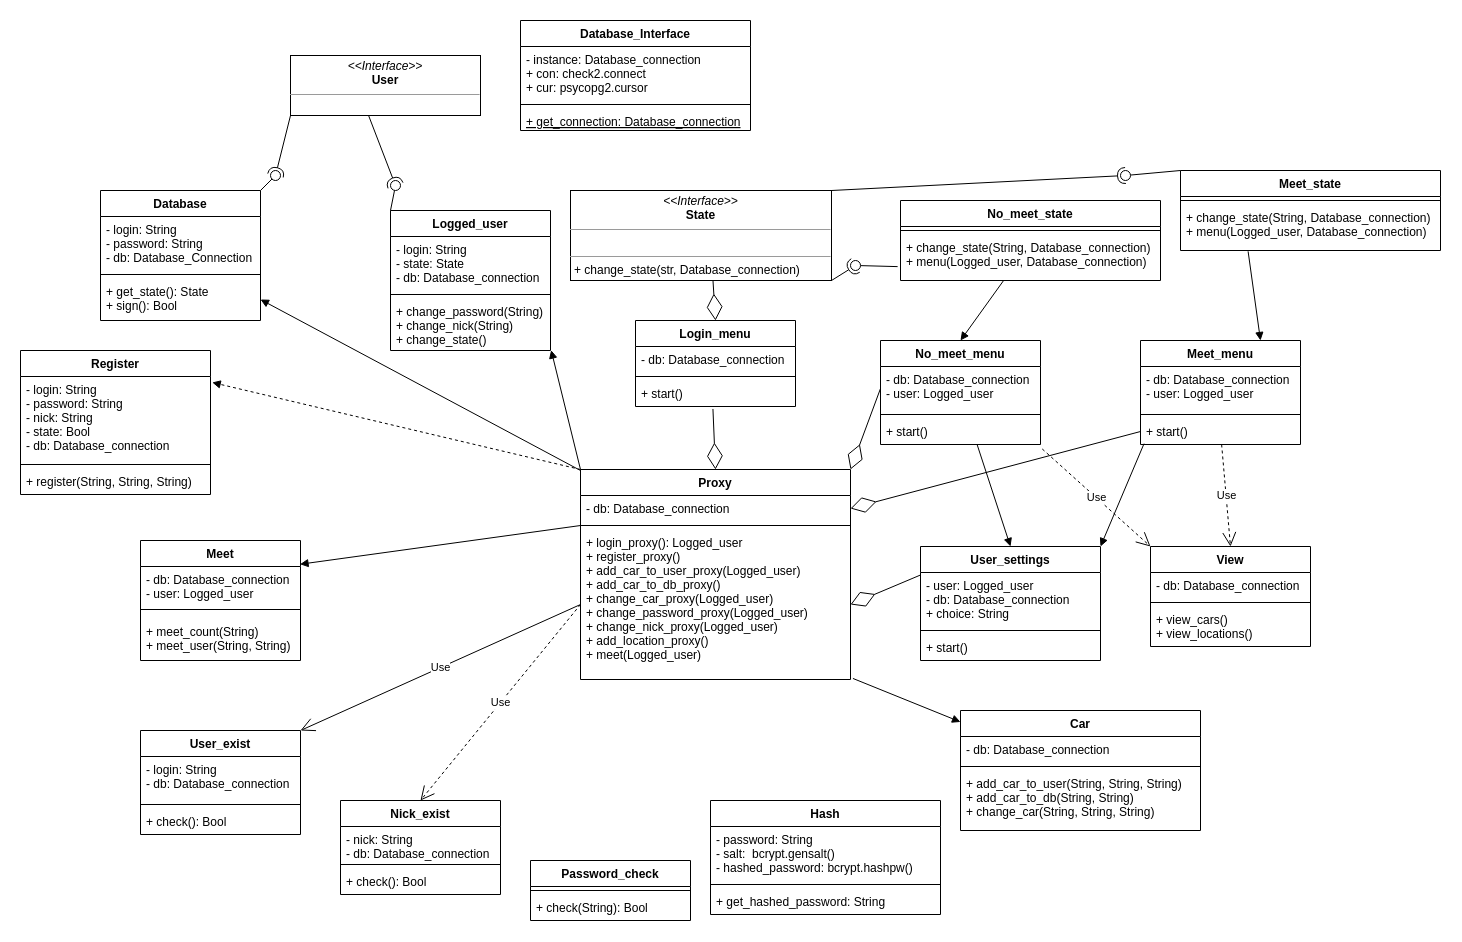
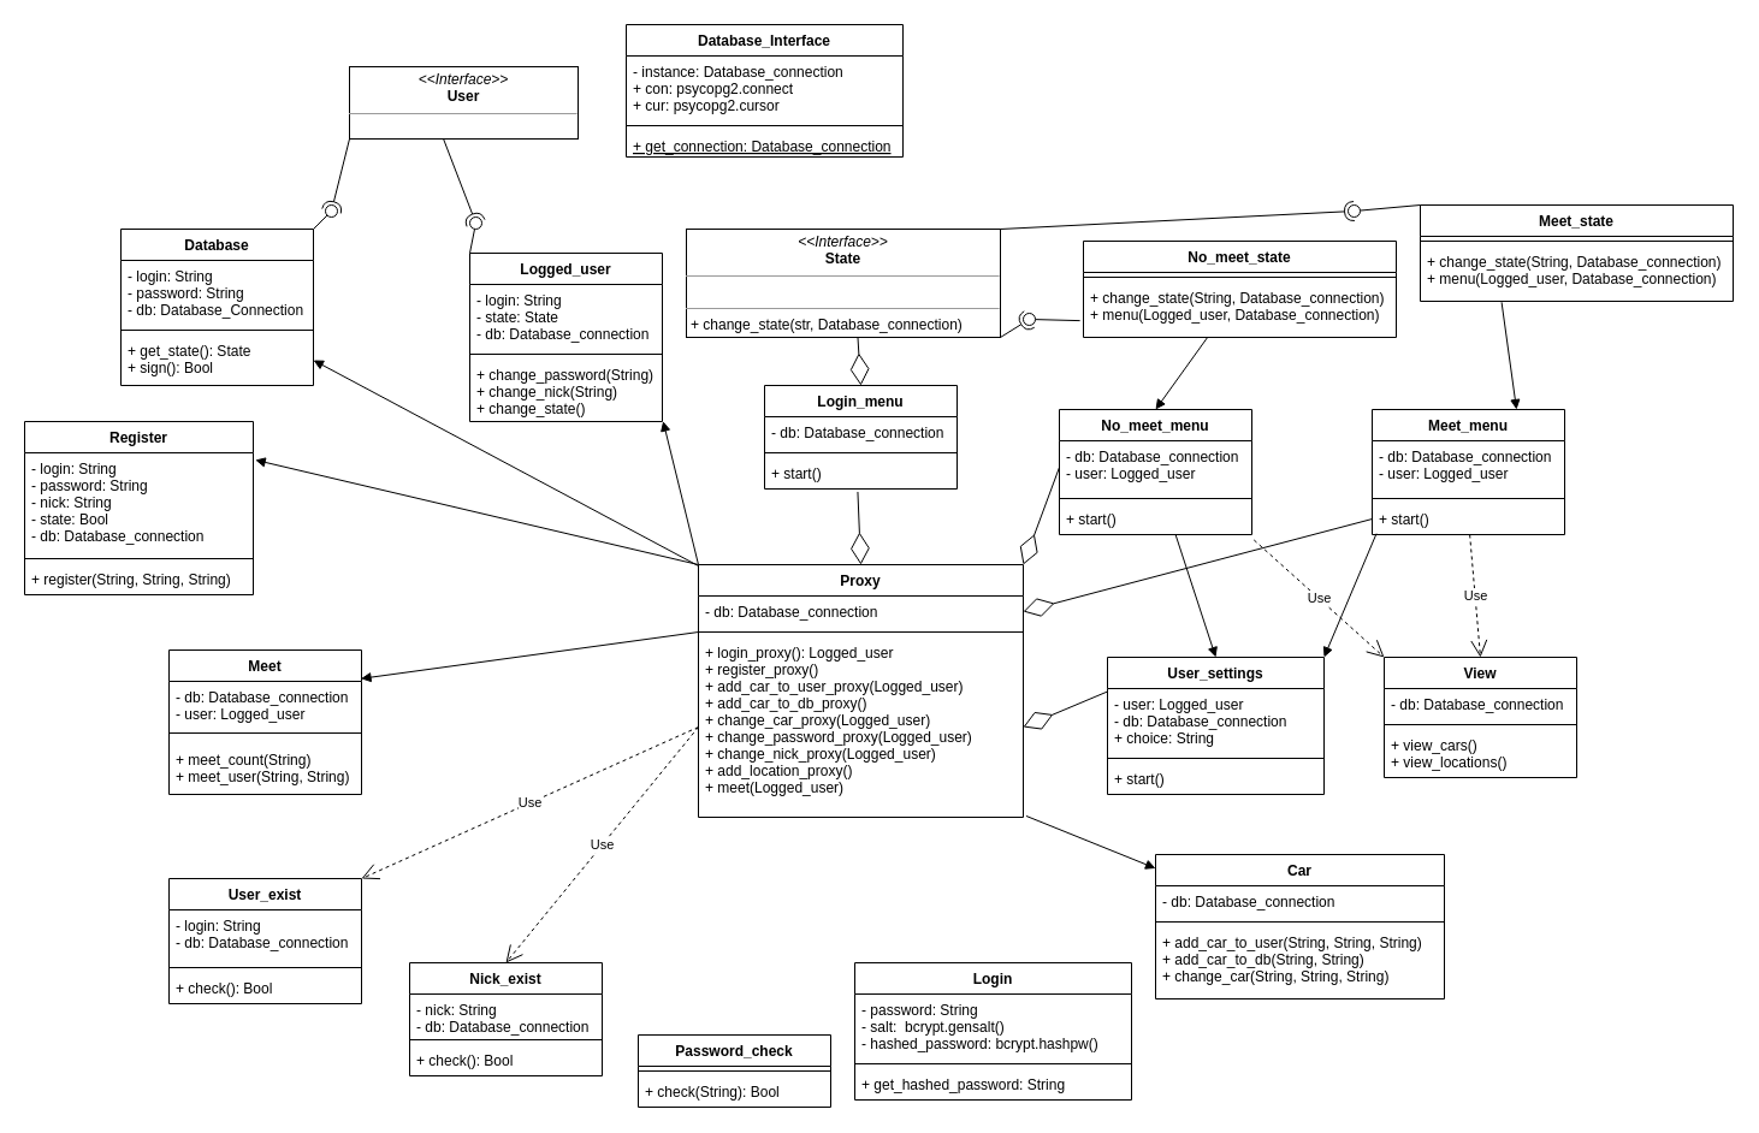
- <mxCell id="5" value="- instance: Database_connection&#10;+ con: check2.connect&#10;+ cur: psycopg2.cursor" style="text;strokeColor=none;fillColor=none;align=left;verticalAlign=top;spacingLeft=4;spacingRight=4;overflow=hidden;rotatable=0;points=[[0,0.5],[1,0.5]];portConstraint=eastwest;fontStyle=0" vertex="1" parent="4"><mxGeometry y="26" width="230" height="54" as="geometry" /></mxCell>
+ <mxCell id="5" value="- instance: Database_connection&#10;+ con: psycopg2.connect&#10;+ cur: psycopg2.cursor" style="text;strokeColor=none;fillColor=none;align=left;verticalAlign=top;spacingLeft=4;spacingRight=4;overflow=hidden;rotatable=0;points=[[0,0.5],[1,0.5]];portConstraint=eastwest;fontStyle=0" vertex="1" parent="4"><mxGeometry y="26" width="230" height="54" as="geometry" /></mxCell>
- <mxCell id="81" value="" style="html=1;verticalAlign=bottom;endArrow=block;rounded=0;exitX=0;exitY=0;exitDx=0;exitDy=0;entryX=1.009;entryY=0.071;entryDx=0;entryDy=0;entryPerimeter=0;dashed=1;" edge="1" parent="1" source="53" target="34"><mxGeometry width="80" relative="1" as="geometry"><mxPoint x="880" y="677.57" as="sourcePoint" /><mxPoint x="960" y="677.57" as="targetPoint" /></mxGeometry></mxCell>
+ <mxCell id="81" value="" style="html=1;verticalAlign=bottom;endArrow=block;rounded=0;exitX=0;exitY=0;exitDx=0;exitDy=0;entryX=1.009;entryY=0.071;entryDx=0;entryDy=0;entryPerimeter=0;" edge="1" parent="1" source="53" target="34"><mxGeometry width="80" relative="1" as="geometry"><mxPoint x="880" y="677.57" as="sourcePoint" /><mxPoint x="960" y="677.57" as="targetPoint" /></mxGeometry></mxCell>
- <mxCell id="86" value="Use" style="endArrow=open;endSize=12;dashed=0;html=1;rounded=0;exitX=0;exitY=0.5;exitDx=0;exitDy=0;entryX=1;entryY=0;entryDx=0;entryDy=0;" edge="1" parent="1" source="56" target="8"><mxGeometry width="160" relative="1" as="geometry"><mxPoint x="670" y="470" as="sourcePoint" /><mxPoint x="830" y="470" as="targetPoint" /></mxGeometry></mxCell>
+ <mxCell id="86" value="Use" style="endArrow=open;endSize=12;dashed=1;html=1;rounded=0;exitX=0;exitY=0.5;exitDx=0;exitDy=0;entryX=1;entryY=0;entryDx=0;entryDy=0;" edge="1" parent="1" source="56" target="8"><mxGeometry width="160" relative="1" as="geometry"><mxPoint x="670" y="470" as="sourcePoint" /><mxPoint x="830" y="470" as="targetPoint" /></mxGeometry></mxCell>
- <mxCell id="19" value="Hash" style="swimlane;fontStyle=1;align=center;verticalAlign=top;childLayout=stackLayout;horizontal=1;startSize=26;horizontalStack=0;resizeParent=1;resizeParentMax=0;resizeLast=0;collapsible=1;marginBottom=0;" vertex="1" parent="1"><mxGeometry x="710" y="800" width="230" height="114" as="geometry" /></mxCell>
+ <mxCell id="19" value="Login" style="swimlane;fontStyle=1;align=center;verticalAlign=top;childLayout=stackLayout;horizontal=1;startSize=26;horizontalStack=0;resizeParent=1;resizeParentMax=0;resizeLast=0;collapsible=1;marginBottom=0;" vertex="1" parent="1"><mxGeometry x="710" y="800" width="230" height="114" as="geometry" /></mxCell>
